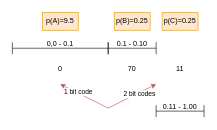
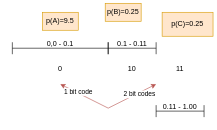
- <mxCell id="6" value="p(B)=0.25" style="text;html=1;strokeColor=#d79b00;fillColor=#ffe6cc;align=center;verticalAlign=middle;whiteSpace=wrap;rounded=0;" vertex="1" parent="1"><mxGeometry x="190" y="20" width="60" height="30" as="geometry" /></mxCell>
+ <mxCell id="6" value="p(B)=0.25" style="text;html=1;strokeColor=#d79b00;fillColor=#ffe6cc;align=center;verticalAlign=middle;whiteSpace=wrap;rounded=0;" vertex="1" parent="1"><mxGeometry x="175" y="5" width="60" height="30" as="geometry" /></mxCell>
- <mxCell id="7" value="p(C)=0.25" style="text;html=1;strokeColor=#d79b00;fillColor=#ffe6cc;align=center;verticalAlign=middle;whiteSpace=wrap;rounded=0;" vertex="1" parent="1"><mxGeometry x="270" y="20" width="60" height="30" as="geometry" /></mxCell>
+ <mxCell id="7" value="p(C)=0.25" style="text;html=1;strokeColor=#d79b00;fillColor=#ffe6cc;align=center;verticalAlign=middle;whiteSpace=wrap;rounded=0;" vertex="1" parent="1"><mxGeometry x="270" y="20" width="85" height="40" as="geometry" /></mxCell>
- <mxCell id="3" value="0.1 - 0.10&lt;br&gt;&amp;nbsp;" style="shape=crossbar;whiteSpace=wrap;html=1;rounded=1;" vertex="1" parent="1"><mxGeometry x="180" y="70" width="80" height="20" as="geometry" /></mxCell>
+ <mxCell id="3" value="0.1 - 0.11&lt;br&gt;&amp;nbsp;" style="shape=crossbar;whiteSpace=wrap;html=1;rounded=1;" vertex="1" parent="1"><mxGeometry x="180" y="70" width="80" height="20" as="geometry" /></mxCell>
- <mxCell id="13" value="70" style="text;html=1;strokeColor=none;fillColor=none;align=center;verticalAlign=middle;whiteSpace=wrap;rounded=0;" vertex="1" parent="1"><mxGeometry x="190" y="100" width="60" height="30" as="geometry" /></mxCell>
+ <mxCell id="13" value="10" style="text;html=1;strokeColor=none;fillColor=none;align=center;verticalAlign=middle;whiteSpace=wrap;rounded=0;" vertex="1" parent="1"><mxGeometry x="190" y="100" width="60" height="30" as="geometry" /></mxCell>
